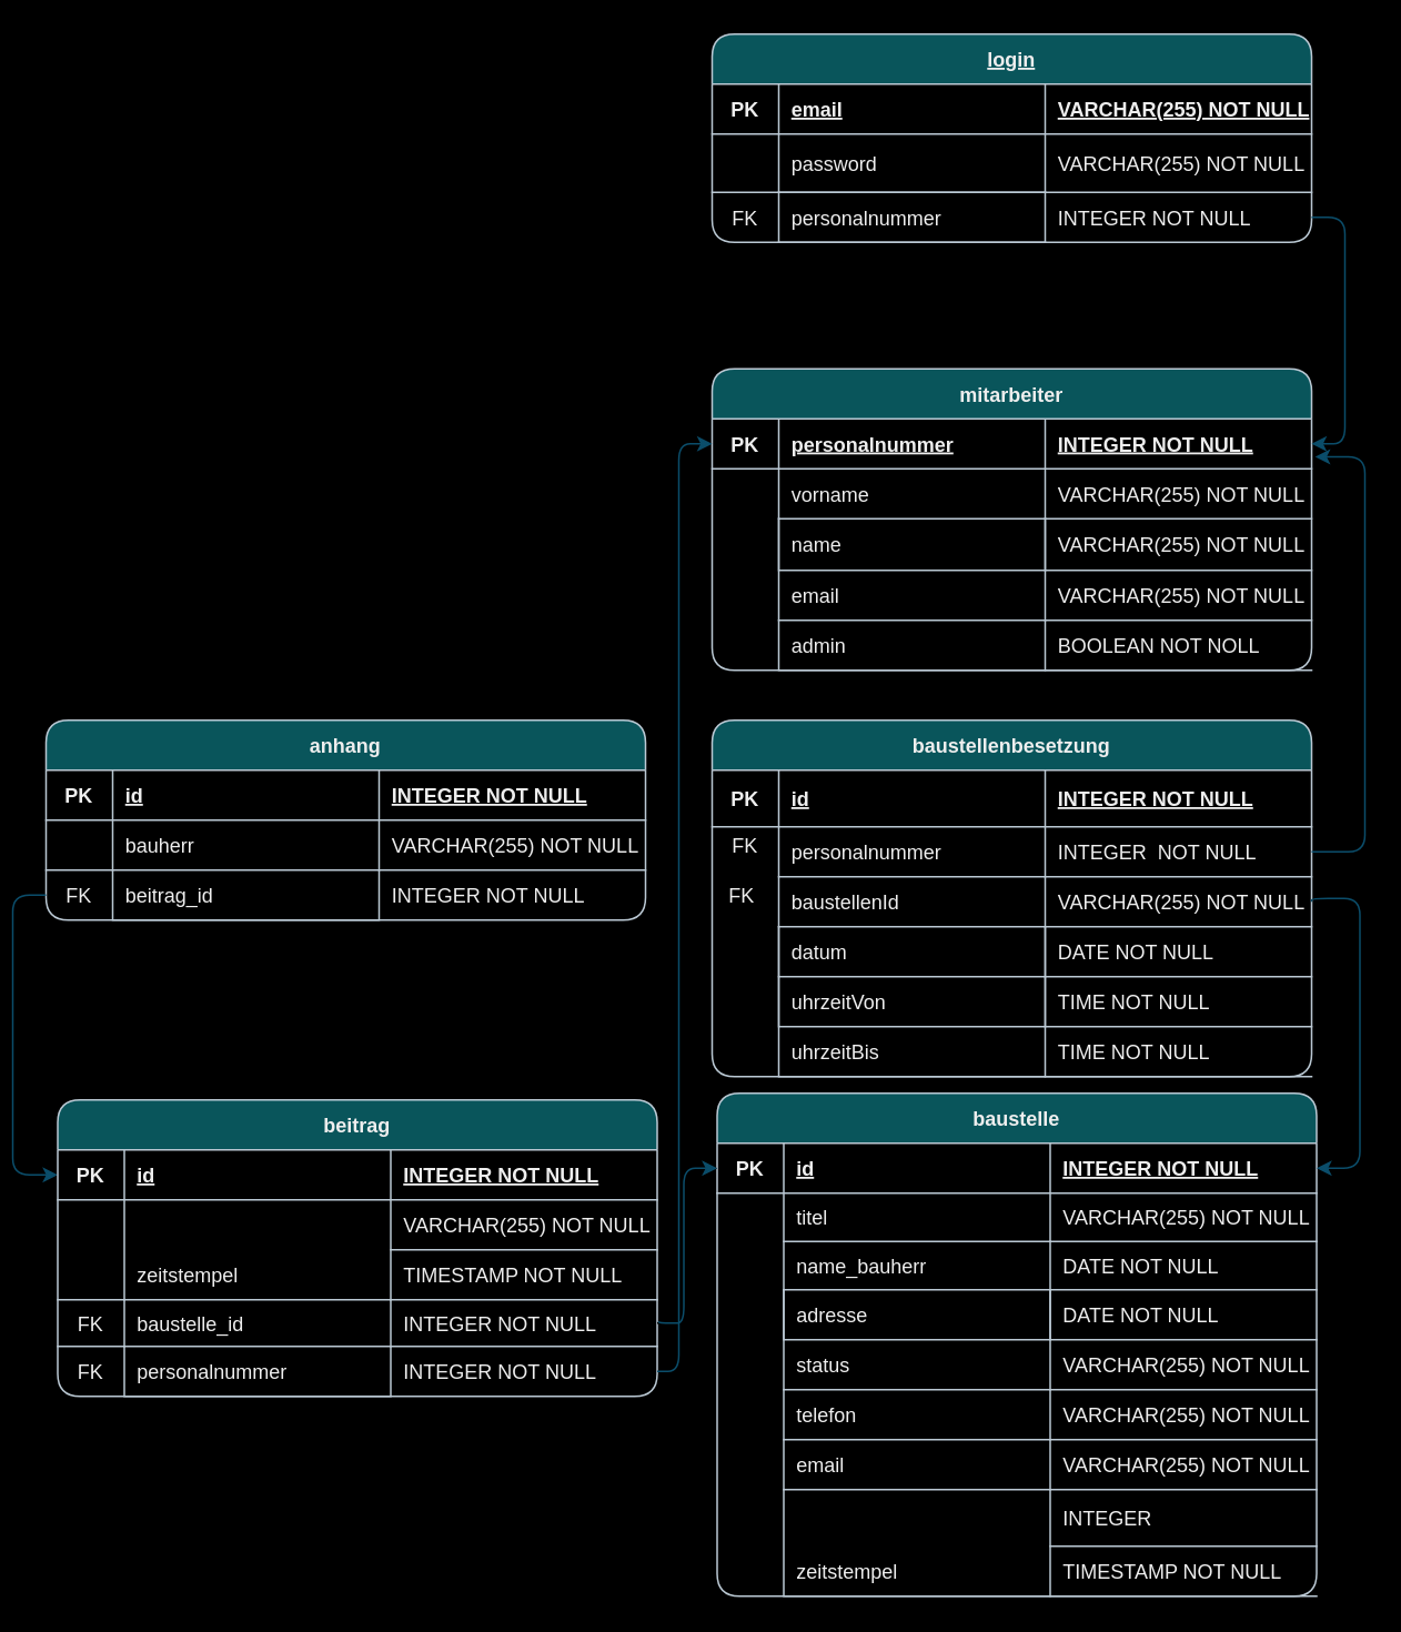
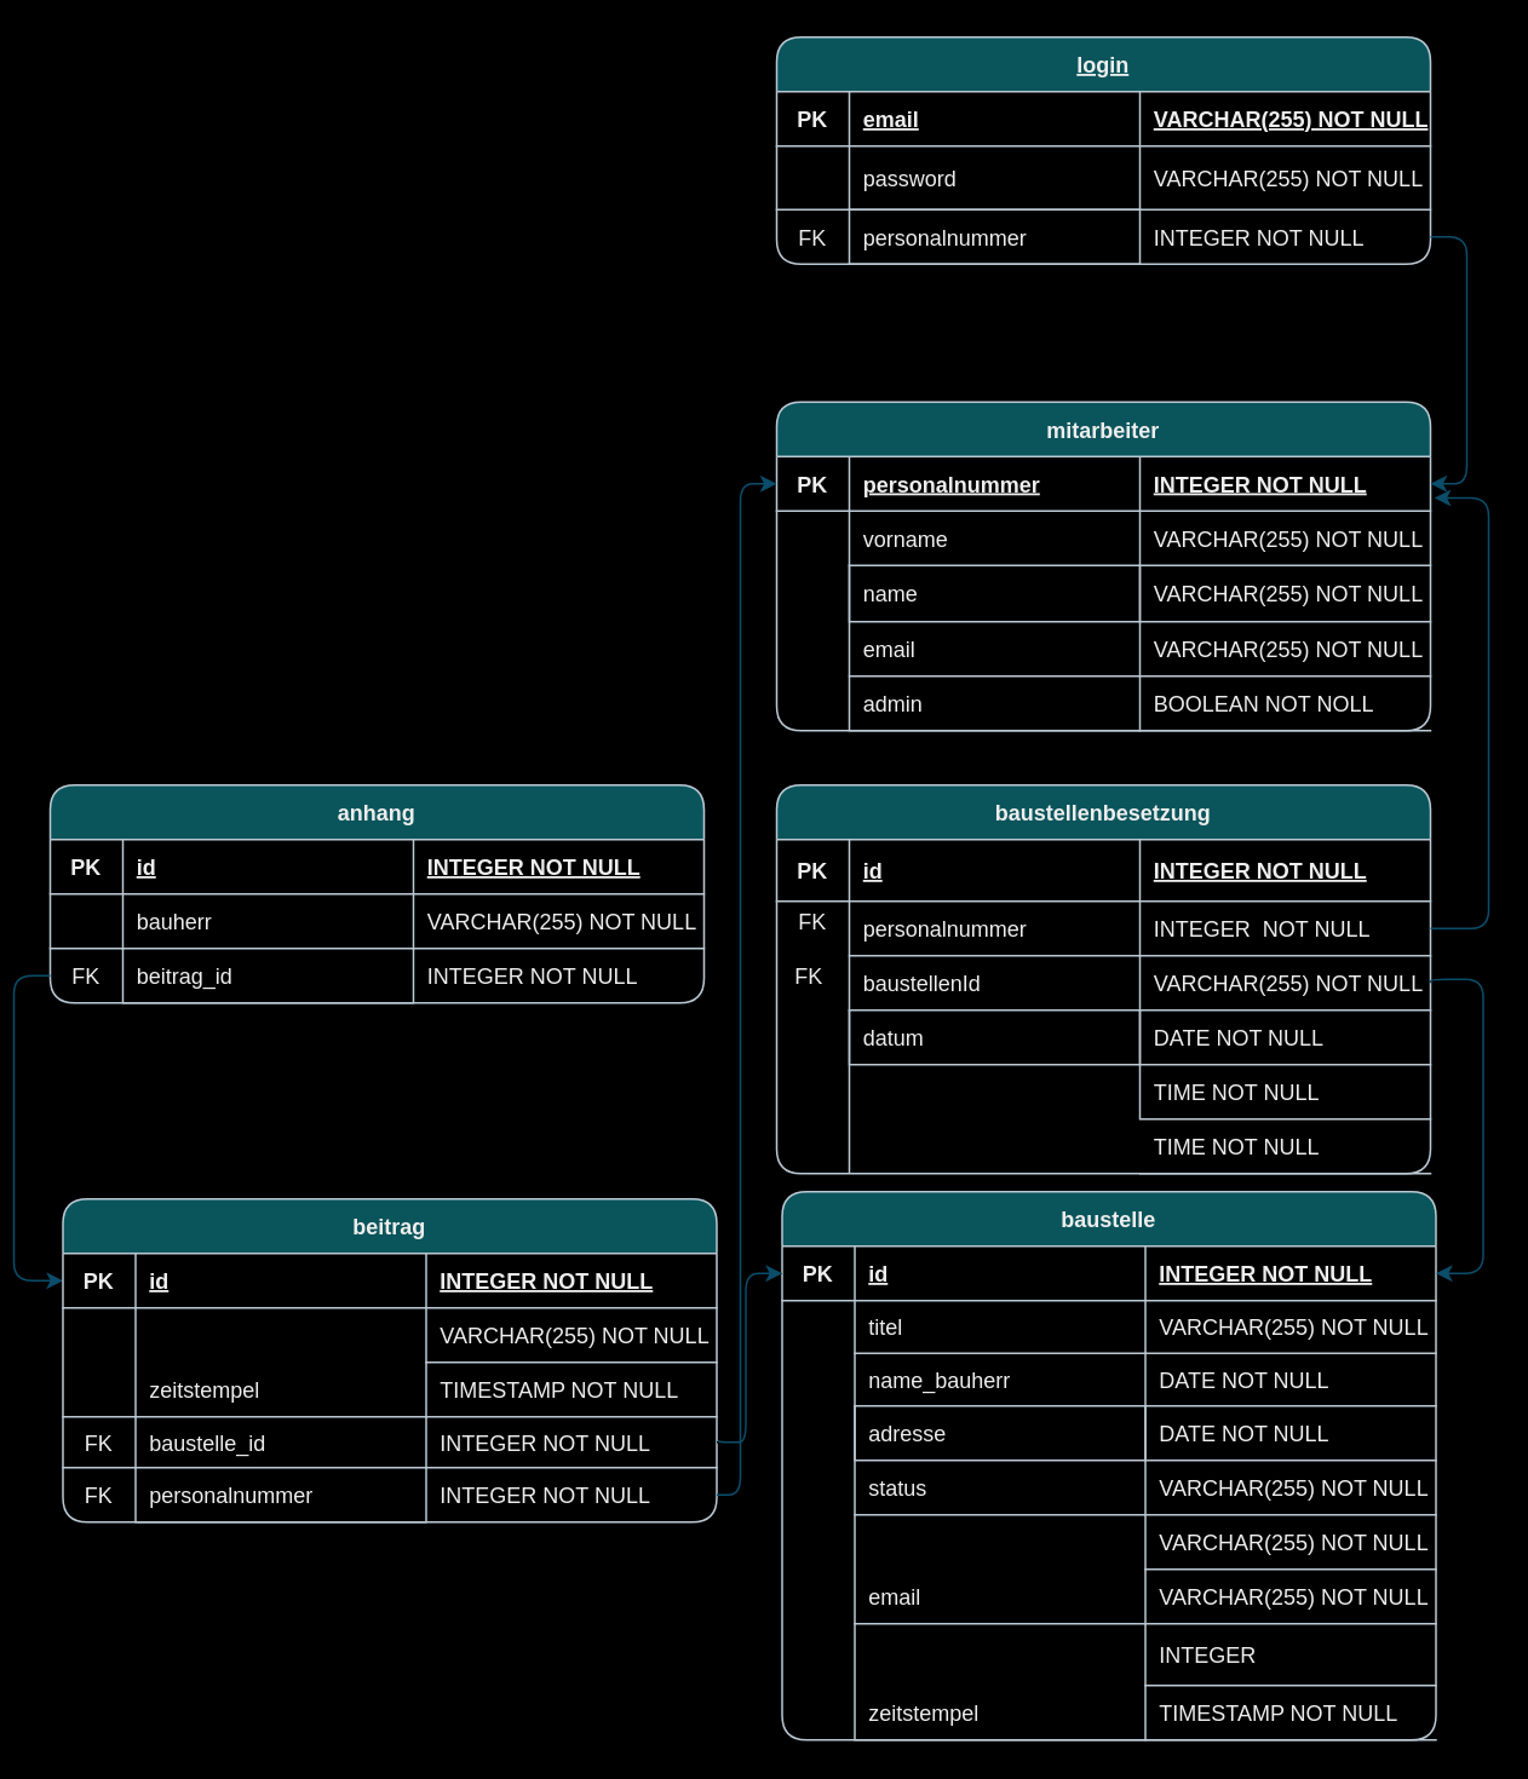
- <mxCell id="21" value="uhrzeitVon" style="shape=partialRectangle;overflow=hidden;connectable=0;fillColor=none;top=0;left=1;bottom=1;right=0;align=left;spacingLeft=6;rounded=1;labelBackgroundColor=none;strokeColor=#BAC8D3;fontColor=#EEEEEE;" parent="19" vertex="1"><mxGeometry x="40" width="160" height="30" as="geometry"><mxRectangle width="160" height="30" as="alternateBounds" /></mxGeometry></mxCell>
- <mxCell id="25" value="uhrzeitBis" style="shape=partialRectangle;overflow=hidden;connectable=0;fillColor=none;top=0;left=0;bottom=1;right=0;align=left;spacingLeft=6;rounded=1;labelBackgroundColor=none;strokeColor=#BAC8D3;fontColor=#EEEEEE;" parent="23" vertex="1"><mxGeometry x="40" width="160" height="30" as="geometry"><mxRectangle width="160" height="30" as="alternateBounds" /></mxGeometry></mxCell>
- <mxCell id="124" value="telefon" style="shape=partialRectangle;overflow=hidden;connectable=0;fillColor=none;top=0;left=0;bottom=1;right=0;align=left;spacingLeft=6;rounded=1;labelBackgroundColor=none;strokeColor=#BAC8D3;fontColor=#EEEEEE;" parent="122" vertex="1"><mxGeometry x="40" width="160" height="30" as="geometry"><mxRectangle width="160" height="30" as="alternateBounds" /></mxGeometry></mxCell>
